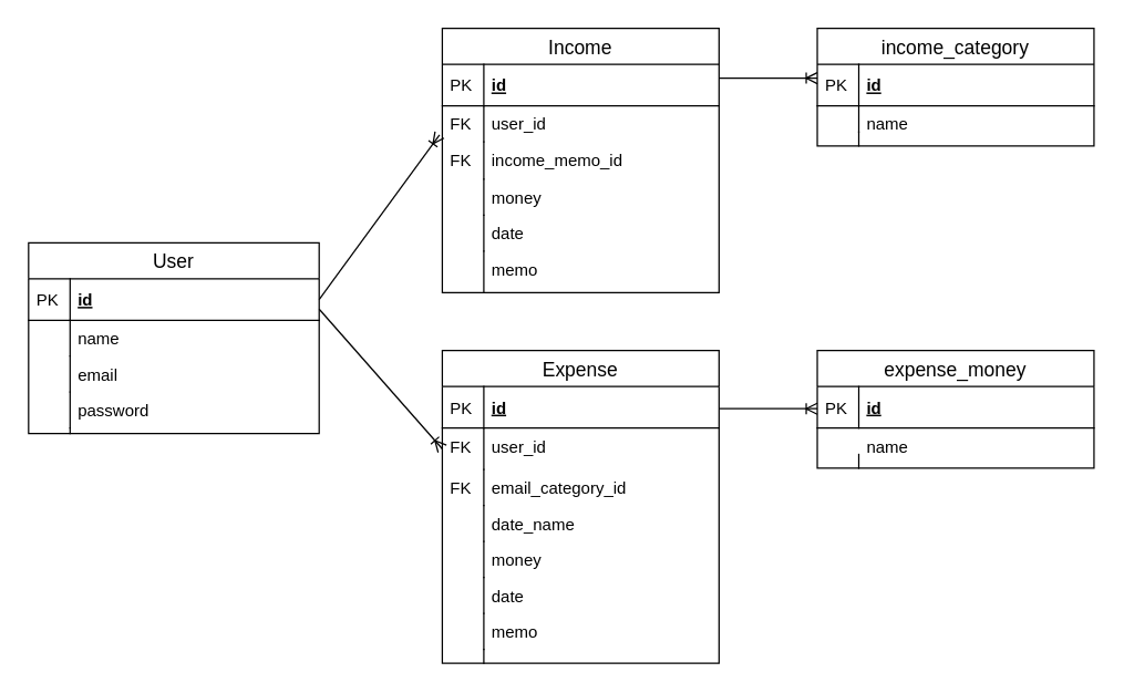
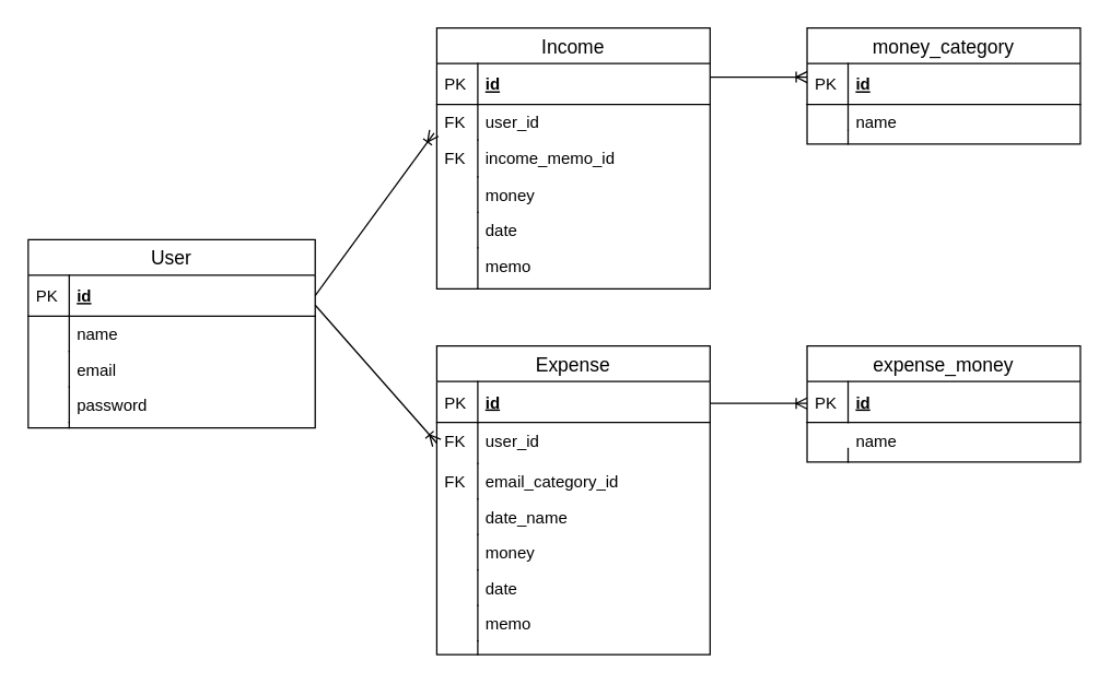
- <mxCell id="45" value="income_category" style="swimlane;fontStyle=0;childLayout=stackLayout;horizontal=1;startSize=26;horizontalStack=0;resizeParent=1;resizeParentMax=0;resizeLast=0;collapsible=1;marginBottom=0;align=center;fontSize=14;" parent="1" vertex="1"><mxGeometry x="590" y="20" width="200" height="85" as="geometry" /></mxCell>
+ <mxCell id="45" value="money_category" style="swimlane;fontStyle=0;childLayout=stackLayout;horizontal=1;startSize=26;horizontalStack=0;resizeParent=1;resizeParentMax=0;resizeLast=0;collapsible=1;marginBottom=0;align=center;fontSize=14;" parent="1" vertex="1"><mxGeometry x="590" y="20" width="200" height="85" as="geometry" /></mxCell>
